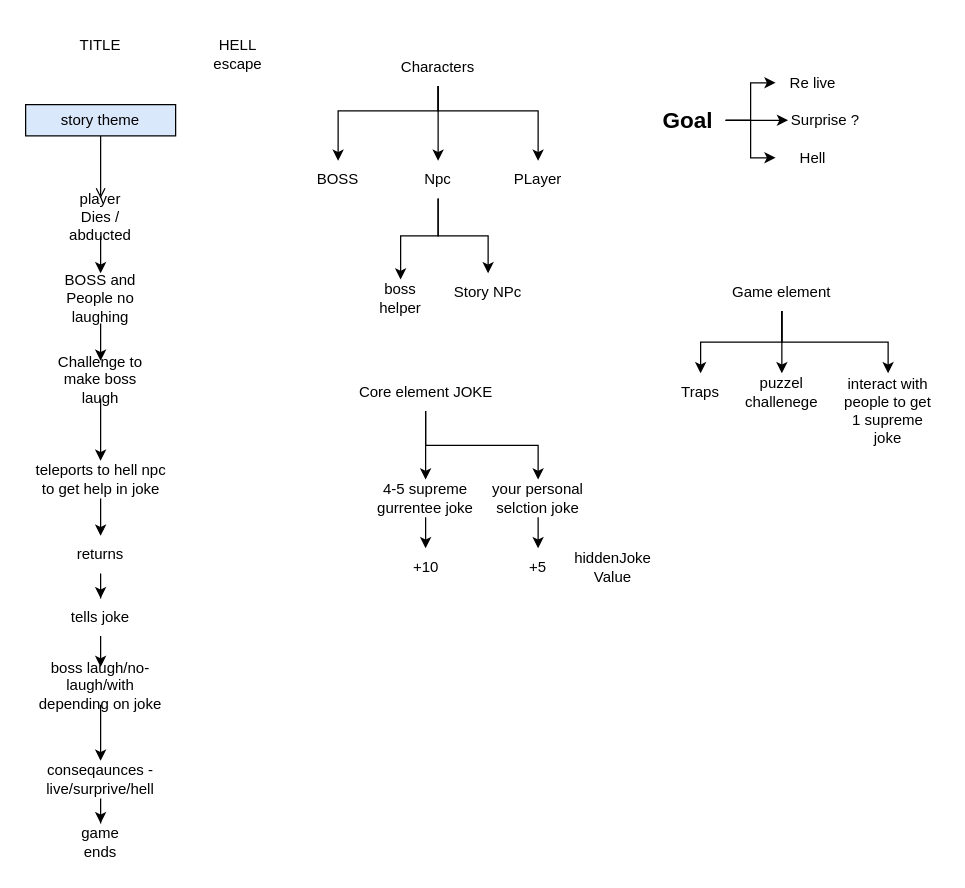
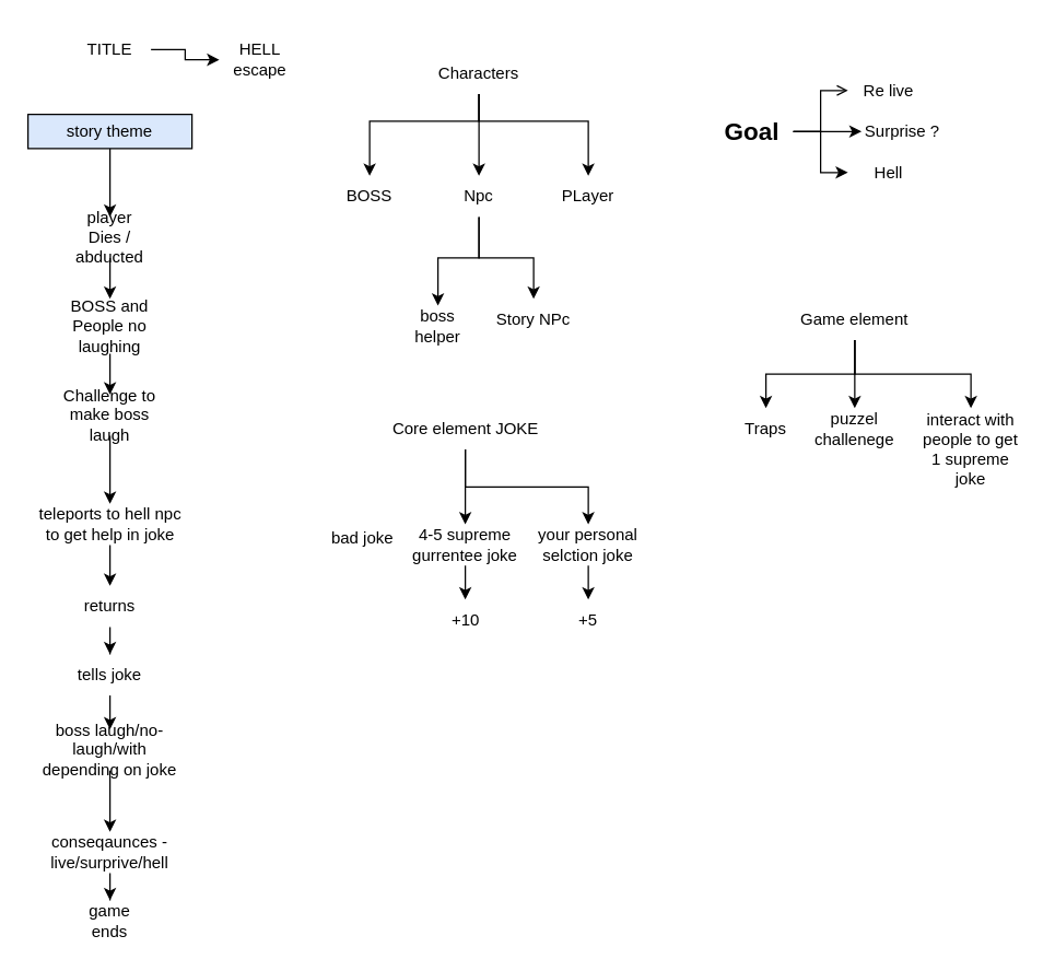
+ <mxCell id="2" style="edgeStyle=orthogonalEdgeStyle;rounded=0;orthogonalLoop=1;jettySize=auto;html=1;" edge="1" parent="1" source="3" target="4"><mxGeometry relative="1" as="geometry" /></mxCell>
- <mxCell id="16" style="edgeStyle=orthogonalEdgeStyle;rounded=0;orthogonalLoop=1;jettySize=auto;html=1;entryX=0;entryY=0.5;entryDx=0;entryDy=0;" edge="1" parent="1" source="19" target="14"><mxGeometry relative="1" as="geometry" /></mxCell>
+ <mxCell id="16" style="edgeStyle=orthogonalEdgeStyle;rounded=0;orthogonalLoop=1;jettySize=auto;html=1;entryX=0;entryY=0.5;entryDx=0;entryDy=0;endArrow=open;" edge="1" parent="1" source="19" target="14"><mxGeometry relative="1" as="geometry" /></mxCell>
- <mxCell id="22" style="edgeStyle=orthogonalEdgeStyle;rounded=0;orthogonalLoop=1;jettySize=auto;html=1;entryX=0.5;entryY=0;entryDx=0;entryDy=0;endArrow=open;" edge="1" parent="1" source="23" target="36"><mxGeometry relative="1" as="geometry"><mxPoint x="40" y="148" as="targetPoint" /></mxGeometry></mxCell>
+ <mxCell id="22" style="edgeStyle=orthogonalEdgeStyle;rounded=0;orthogonalLoop=1;jettySize=auto;html=1;entryX=0.5;entryY=0;entryDx=0;entryDy=0;" edge="1" parent="1" source="23" target="36"><mxGeometry relative="1" as="geometry"><mxPoint x="40" y="148" as="targetPoint" /></mxGeometry></mxCell>
+ <mxCell id="13" value="bad joke " style="text;strokeColor=none;align=center;fillColor=none;html=1;verticalAlign=middle;whiteSpace=wrap;rounded=0;" vertex="1" parent="1"><mxGeometry x="235" y="383" width="60" height="20" as="geometry" /></mxCell>
- <mxCell id="58" value="hiddenJoke Value" style="text;strokeColor=none;align=center;fillColor=none;html=1;verticalAlign=middle;whiteSpace=wrap;rounded=0;" vertex="1" parent="57"><mxGeometry x="210" width="60" height="30" as="geometry" /></mxCell>
